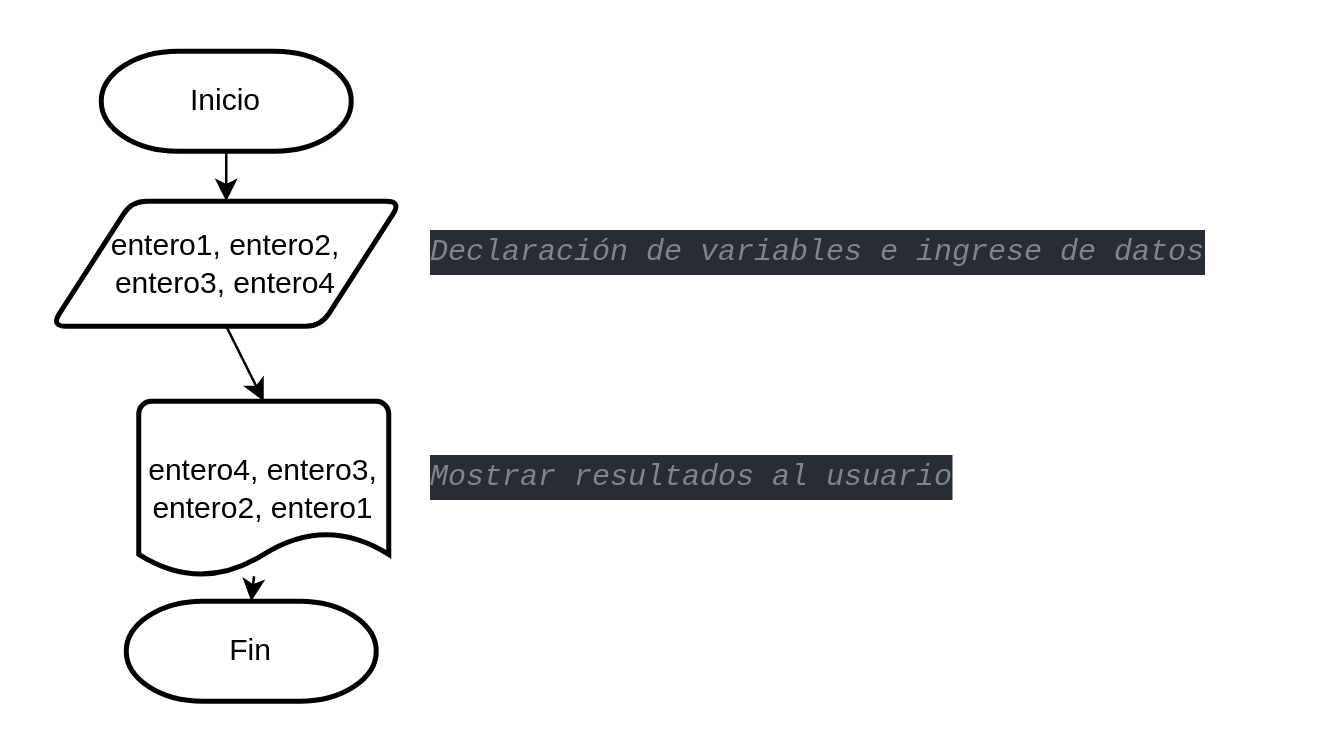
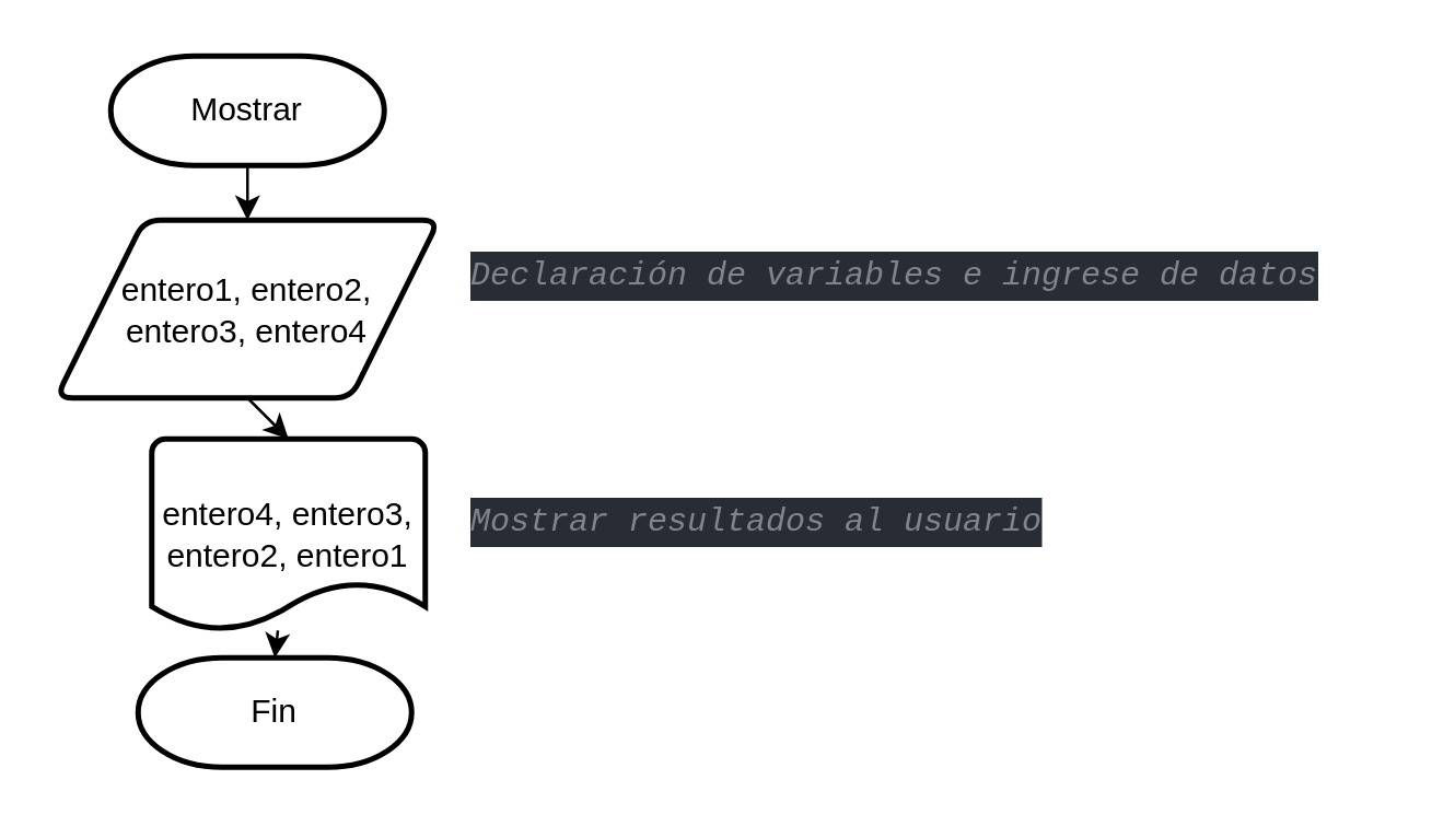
- <mxCell id="2" value="Inicio" style="strokeWidth=2;html=1;shape=mxgraph.flowchart.terminator;whiteSpace=wrap;" vertex="1" parent="1"><mxGeometry x="40" y="20" width="100" height="40" as="geometry" /></mxCell>
+ <mxCell id="2" value="Mostrar" style="strokeWidth=2;html=1;shape=mxgraph.flowchart.terminator;whiteSpace=wrap;" vertex="1" parent="1"><mxGeometry x="40" y="20" width="100" height="40" as="geometry" /></mxCell>
- <mxCell id="3" value="entero1, entero2, entero3, entero4" style="shape=parallelogram;html=1;strokeWidth=2;perimeter=parallelogramPerimeter;whiteSpace=wrap;rounded=1;arcSize=12;size=0.23;" vertex="1" parent="1"><mxGeometry x="20" y="80" width="140" height="50" as="geometry" /></mxCell>
+ <mxCell id="3" value="entero1, entero2, entero3, entero4" style="shape=parallelogram;html=1;strokeWidth=2;perimeter=parallelogramPerimeter;whiteSpace=wrap;rounded=1;arcSize=12;size=0.23;" vertex="1" parent="1"><mxGeometry x="20" y="80" width="140" height="65" as="geometry" /></mxCell>
